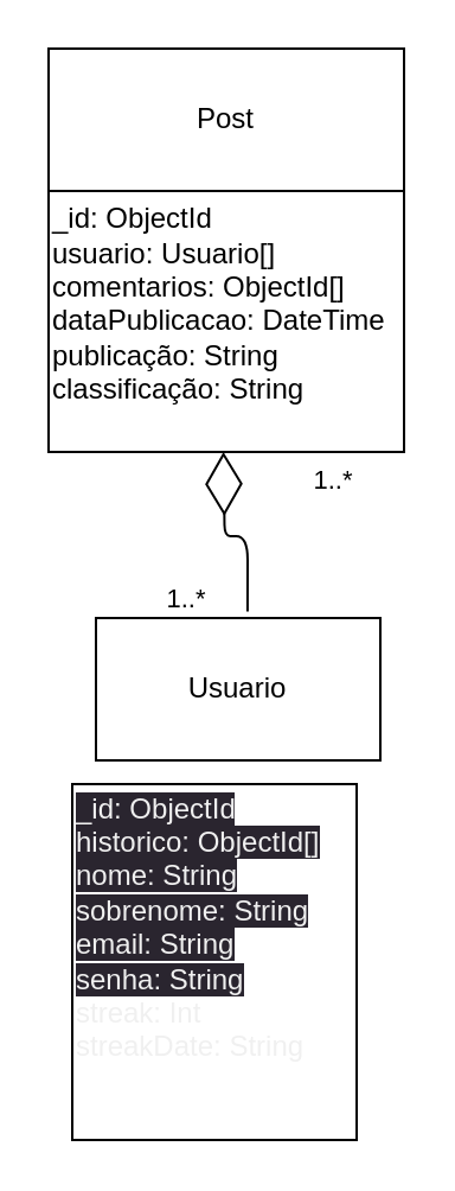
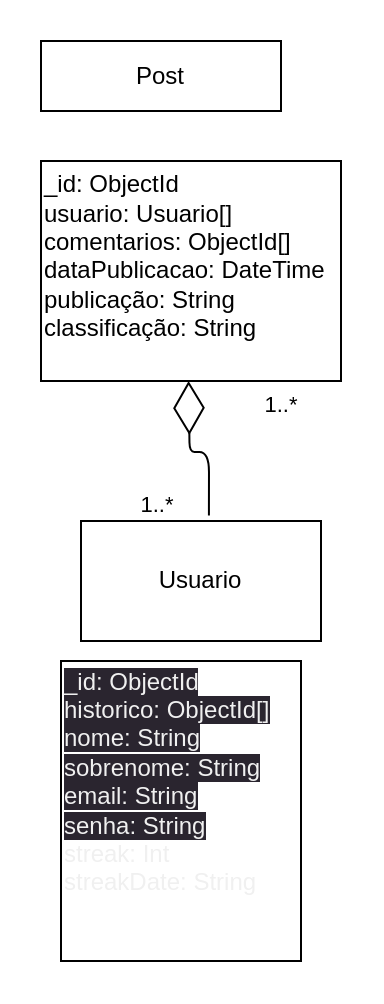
- <mxCell id="3" value="Post" style="rounded=0;whiteSpace=wrap;html=1;" parent="1" vertex="1"><mxGeometry x="20" y="20" width="150" height="60" as="geometry" /></mxCell>
+ <mxCell id="3" value="Post" style="rounded=0;whiteSpace=wrap;html=1;" parent="1" vertex="1"><mxGeometry x="20" y="20" width="120" height="35" as="geometry" /></mxCell>
